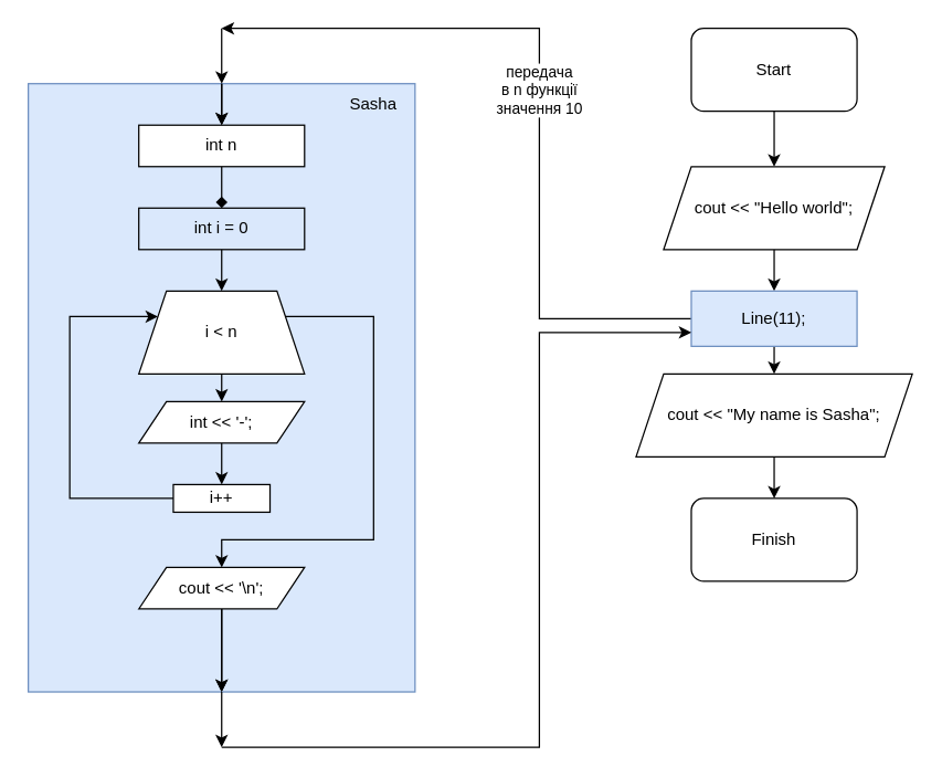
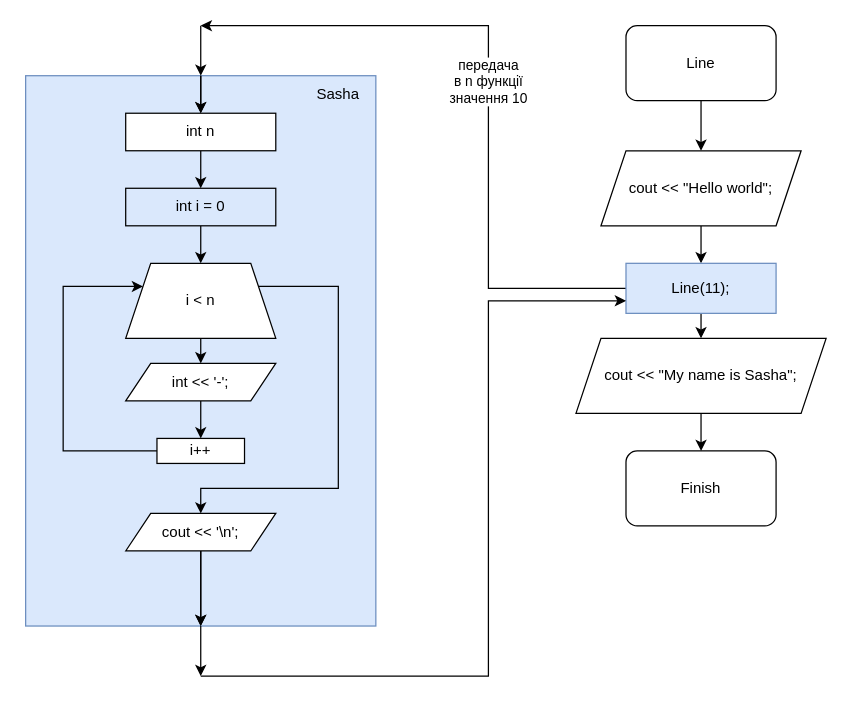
- <mxCell id="4" value="Start" style="rounded=1;whiteSpace=wrap;html=1;" vertex="1" parent="1"><mxGeometry x="500" y="20" width="120" height="60" as="geometry" /></mxCell>
+ <mxCell id="4" value="Line" style="rounded=1;whiteSpace=wrap;html=1;" vertex="1" parent="1"><mxGeometry x="500" y="20" width="120" height="60" as="geometry" /></mxCell>
- <mxCell id="10" style="edgeStyle=orthogonalEdgeStyle;rounded=0;orthogonalLoop=1;jettySize=auto;html=1;exitX=0.5;exitY=1;exitDx=0;exitDy=0;endArrow=diamond;" edge="1" parent="1" source="11" target="13"><mxGeometry relative="1" as="geometry"><mxPoint x="380" y="170" as="targetPoint" /></mxGeometry></mxCell>
+ <mxCell id="10" style="edgeStyle=orthogonalEdgeStyle;rounded=0;orthogonalLoop=1;jettySize=auto;html=1;exitX=0.5;exitY=1;exitDx=0;exitDy=0;" edge="1" parent="1" source="11" target="13"><mxGeometry relative="1" as="geometry"><mxPoint x="380" y="170" as="targetPoint" /></mxGeometry></mxCell>
